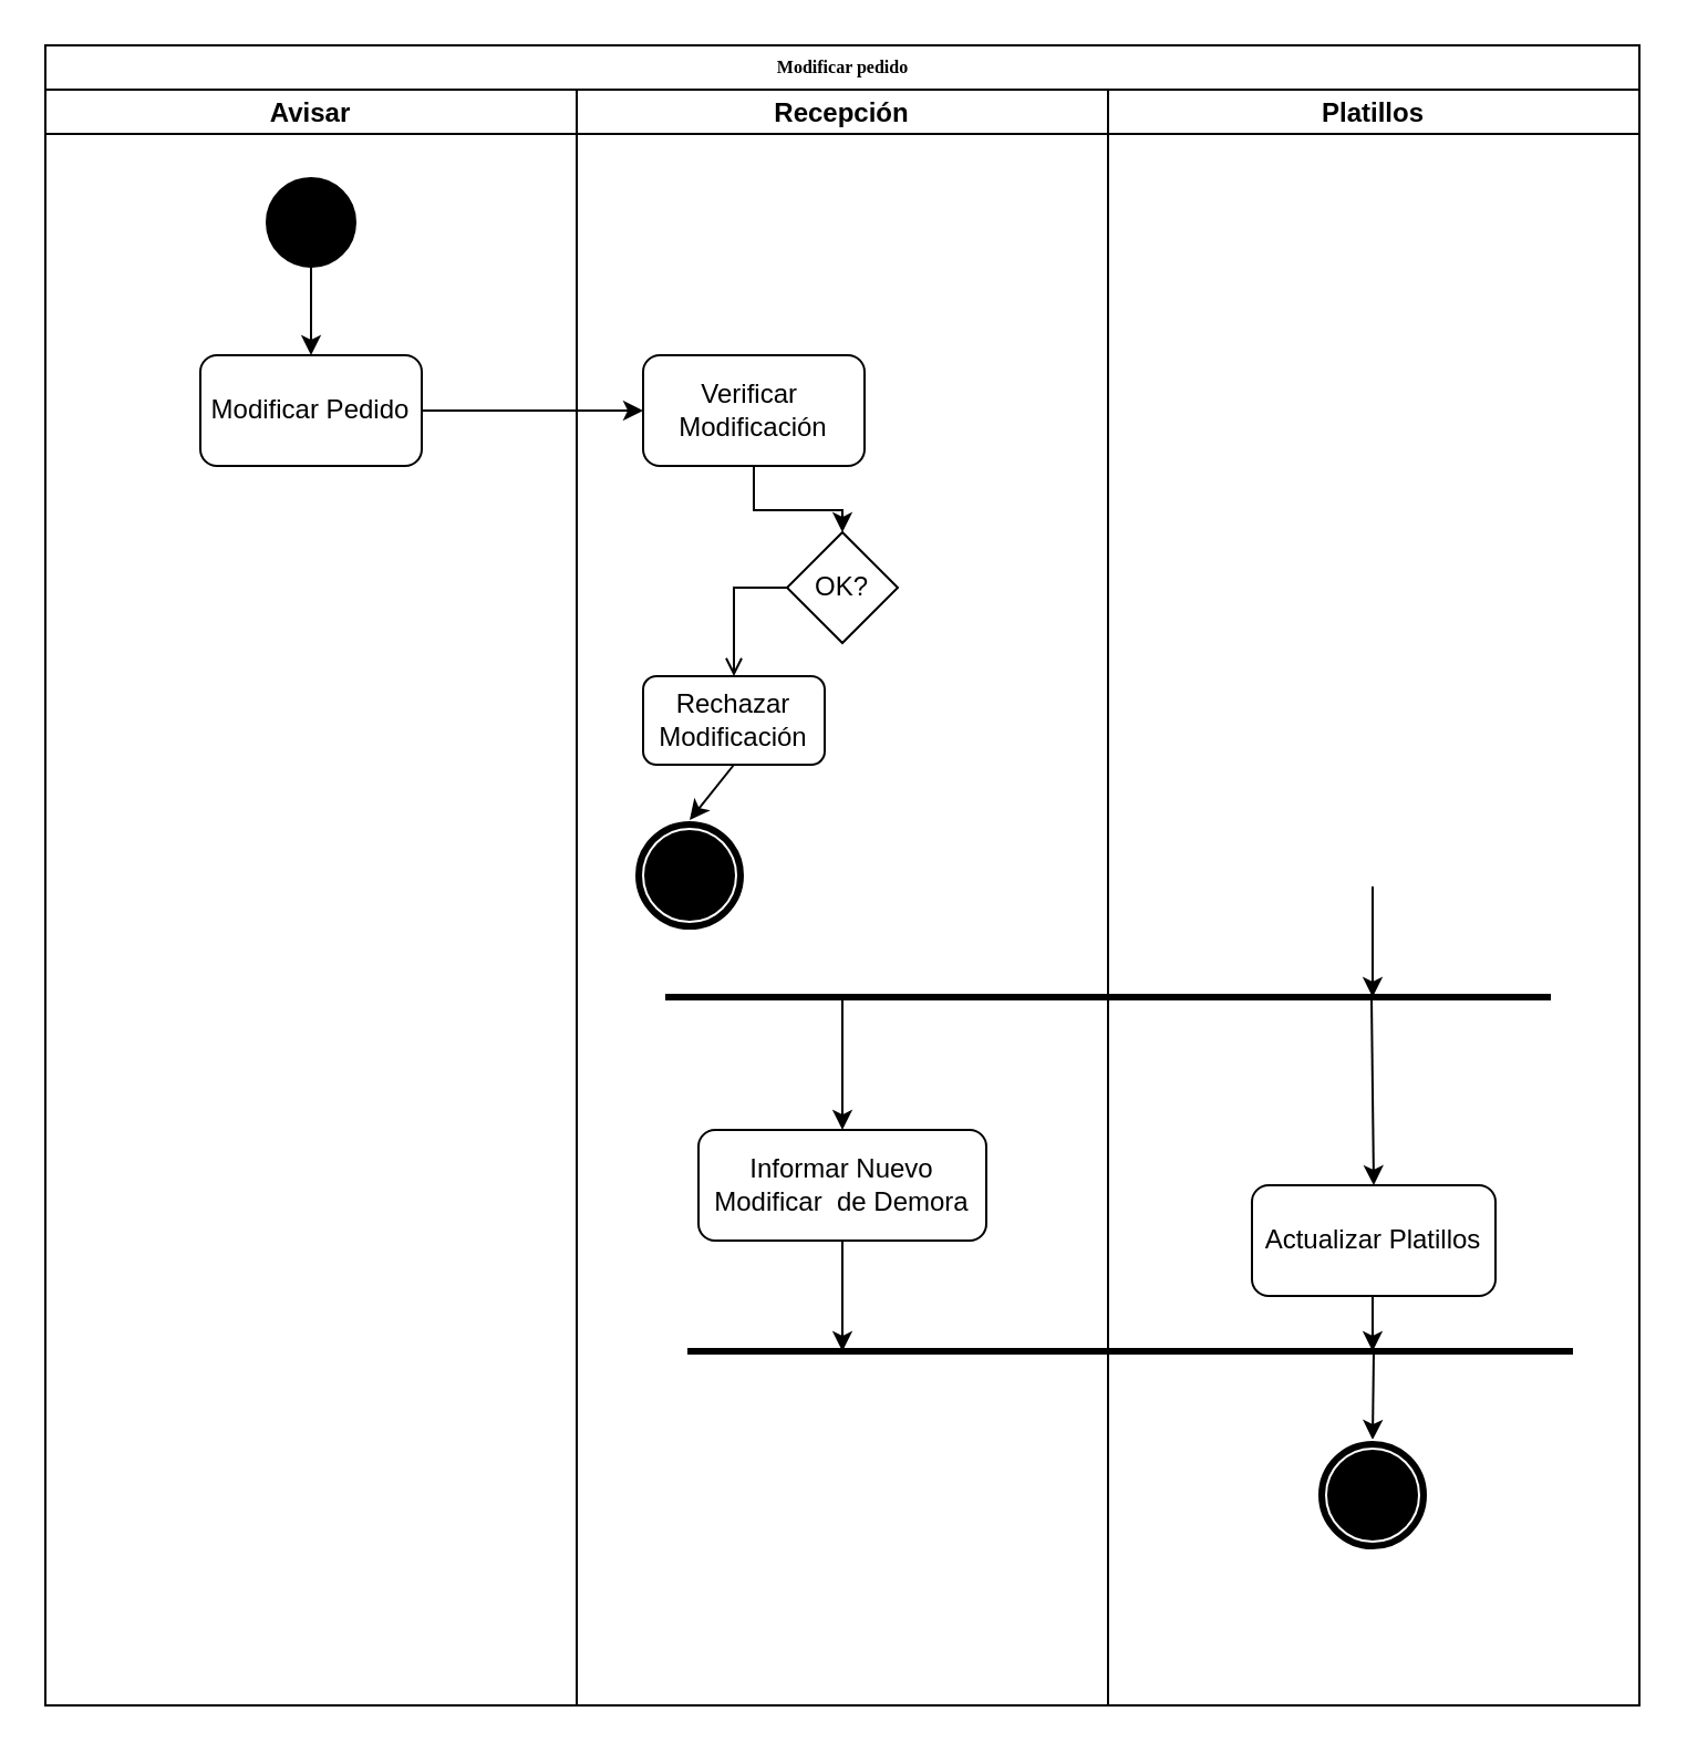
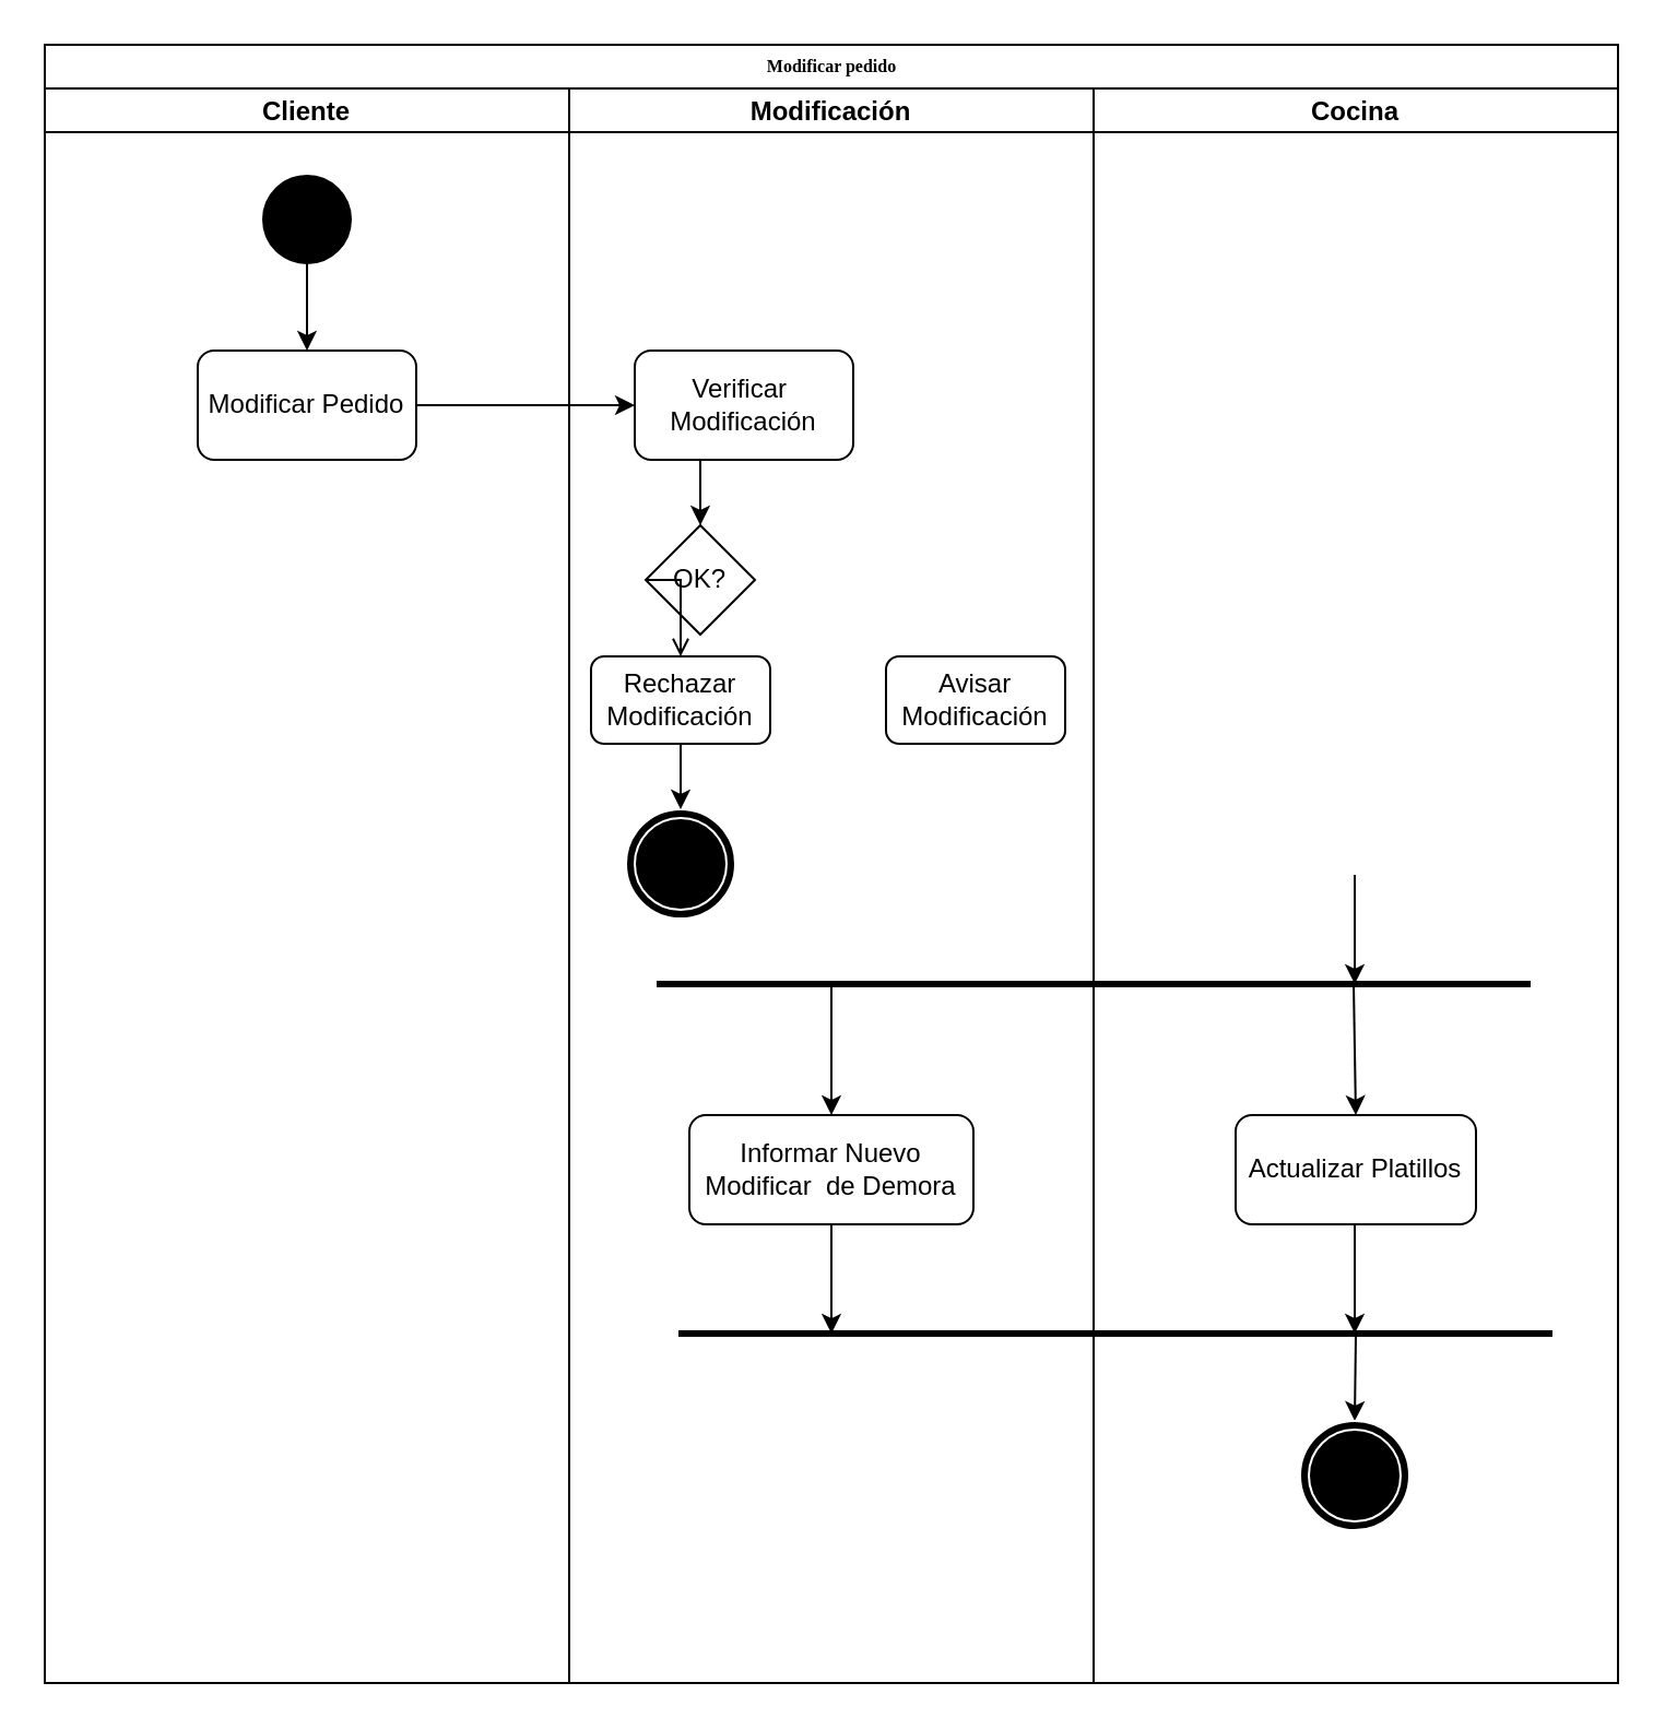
- <mxCell id="3" value="Avisar" style="swimlane;startSize=20;" parent="2" vertex="1"><mxGeometry y="20" width="240" height="730" as="geometry" /></mxCell>
+ <mxCell id="3" value="Cliente" style="swimlane;startSize=20;" parent="2" vertex="1"><mxGeometry y="20" width="240" height="730" as="geometry" /></mxCell>
- <mxCell id="7" value="Recepción" style="swimlane;startSize=20;" parent="2" vertex="1"><mxGeometry x="240" y="20" width="240" height="730" as="geometry" /></mxCell>
+ <mxCell id="7" value="Modificación" style="swimlane;startSize=20;" parent="2" vertex="1"><mxGeometry x="240" y="20" width="240" height="730" as="geometry" /></mxCell>
- <mxCell id="20" value="Platillos" style="swimlane;startSize=20;" parent="2" vertex="1"><mxGeometry x="480" y="20" width="240" height="730" as="geometry" /></mxCell>
+ <mxCell id="20" value="Cocina" style="swimlane;startSize=20;" parent="2" vertex="1"><mxGeometry x="480" y="20" width="240" height="730" as="geometry" /></mxCell>
- <mxCell id="12" value="OK?" style="rhombus;whiteSpace=wrap;html=1;fillColor=#FFFFFF;" parent="7" vertex="1"><mxGeometry x="95" y="200" width="50" height="50" as="geometry" /></mxCell>
+ <mxCell id="12" value="OK?" style="rhombus;whiteSpace=wrap;html=1;fillColor=#FFFFFF;" parent="7" vertex="1"><mxGeometry x="35" y="200" width="50" height="50" as="geometry" /></mxCell>
+ <mxCell id="15" value="Avisar Modificación" style="rounded=1;whiteSpace=wrap;html=1;fillColor=#FFFFFF;" parent="7" vertex="1"><mxGeometry x="145" y="260" width="82" height="40" as="geometry" /></mxCell>
- <mxCell id="9" value="Rechazar Modificación" style="rounded=1;whiteSpace=wrap;html=1;fillColor=#FFFFFF;" parent="7" vertex="1"><mxGeometry x="30" y="265" width="82" height="40" as="geometry" /></mxCell>
+ <mxCell id="9" value="Rechazar Modificación" style="rounded=1;whiteSpace=wrap;html=1;fillColor=#FFFFFF;" parent="7" vertex="1"><mxGeometry x="10" y="260" width="82" height="40" as="geometry" /></mxCell>
- <mxCell id="23" value="Actualizar Platillos" style="rounded=1;whiteSpace=wrap;html=1;fillColor=#FFFFFF;" parent="20" vertex="1"><mxGeometry x="65" y="495" width="110" height="50" as="geometry" /></mxCell>
+ <mxCell id="23" value="Actualizar Platillos" style="rounded=1;whiteSpace=wrap;html=1;fillColor=#FFFFFF;" parent="20" vertex="1"><mxGeometry x="65" y="470" width="110" height="50" as="geometry" /></mxCell>
